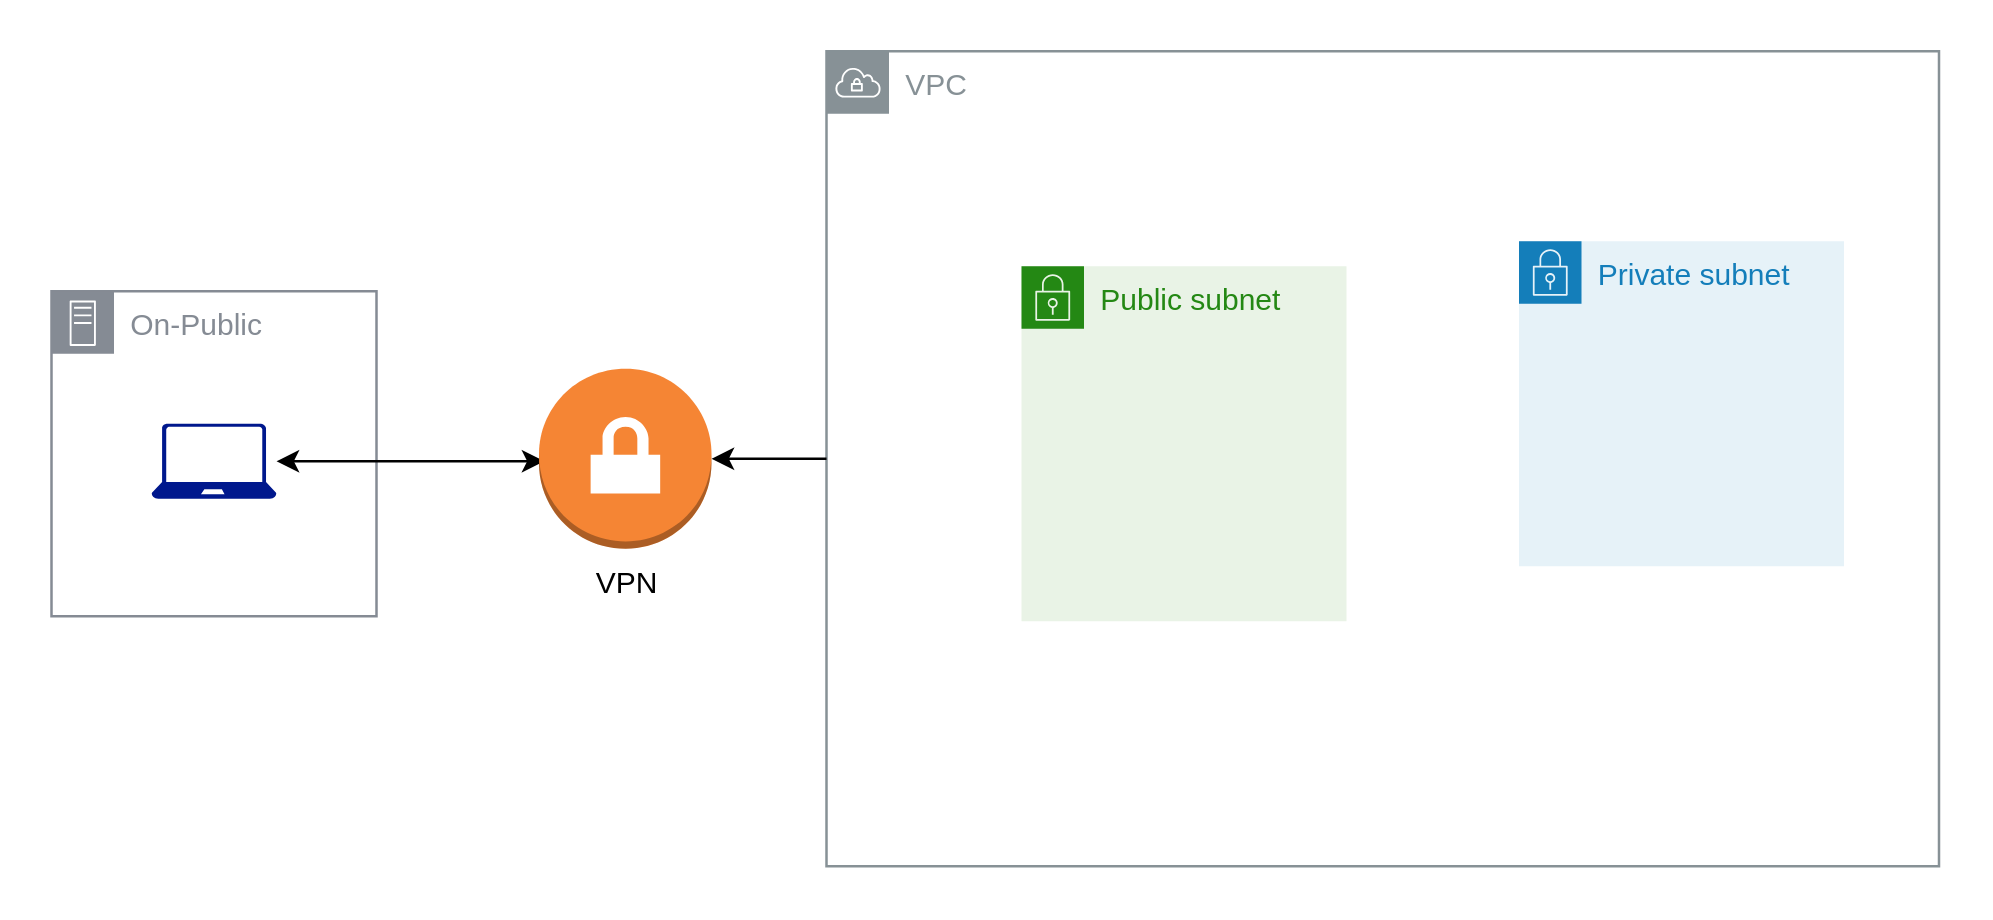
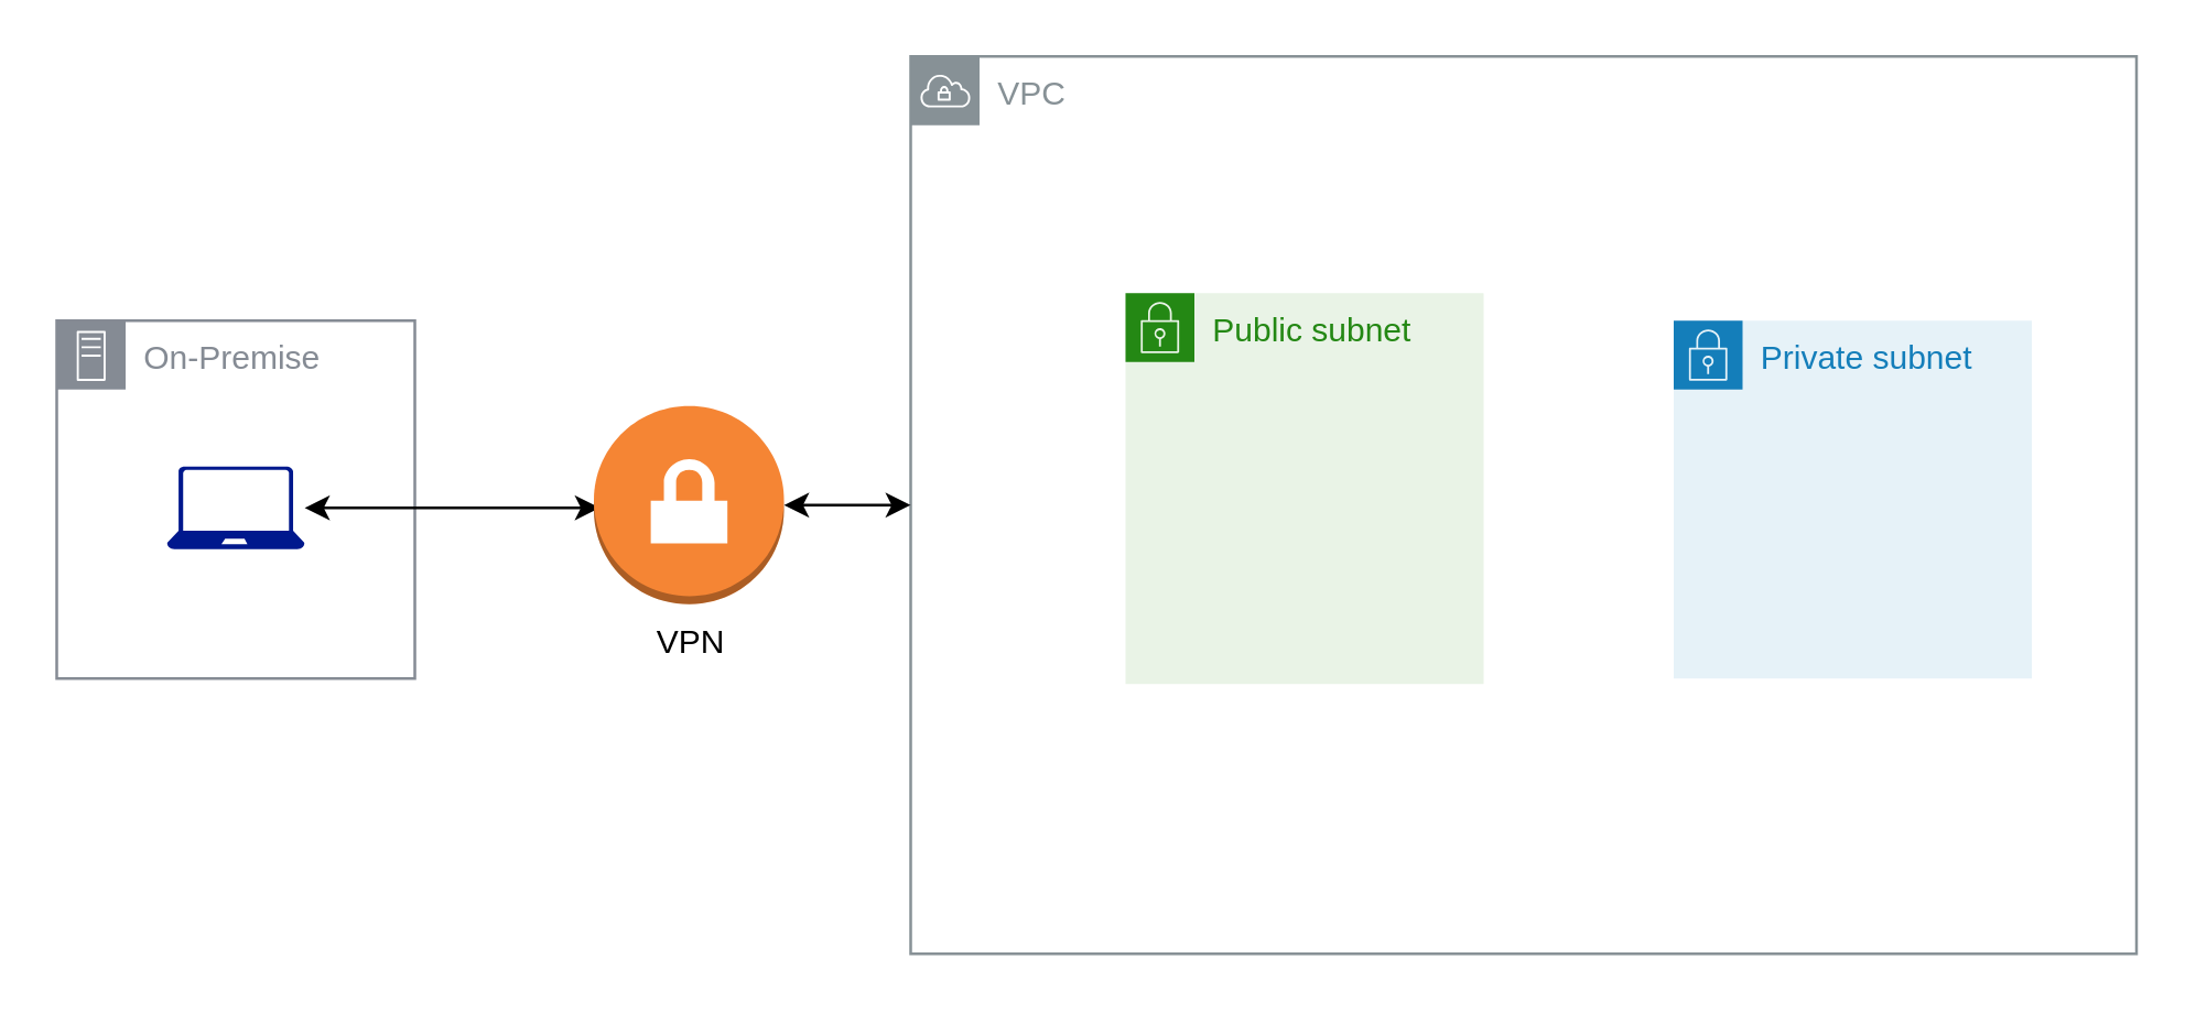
- <mxCell id="2" value="On-Public" style="outlineConnect=0;gradientColor=none;html=1;whiteSpace=wrap;fontSize=12;fontStyle=0;shape=mxgraph.aws4.group;grIcon=mxgraph.aws4.group_on_premise;strokeColor=#858B94;fillColor=none;verticalAlign=top;align=left;spacingLeft=30;fontColor=#858B94;dashed=0;" vertex="1" parent="1"><mxGeometry x="20" y="116" width="130" height="130" as="geometry" /></mxCell>
+ <mxCell id="2" value="On-Premise" style="outlineConnect=0;gradientColor=none;html=1;whiteSpace=wrap;fontSize=12;fontStyle=0;shape=mxgraph.aws4.group;grIcon=mxgraph.aws4.group_on_premise;strokeColor=#858B94;fillColor=none;verticalAlign=top;align=left;spacingLeft=30;fontColor=#858B94;dashed=0;" vertex="1" parent="1"><mxGeometry x="20" y="116" width="130" height="130" as="geometry" /></mxCell>
- <mxCell id="7" value="Private subnet" style="points=[[0,0],[0.25,0],[0.5,0],[0.75,0],[1,0],[1,0.25],[1,0.5],[1,0.75],[1,1],[0.75,1],[0.5,1],[0.25,1],[0,1],[0,0.75],[0,0.5],[0,0.25]];outlineConnect=0;gradientColor=none;html=1;whiteSpace=wrap;fontSize=12;fontStyle=0;shape=mxgraph.aws4.group;grIcon=mxgraph.aws4.group_security_group;grStroke=0;strokeColor=#147EBA;fillColor=#E6F2F8;verticalAlign=top;align=left;spacingLeft=30;fontColor=#147EBA;dashed=0;" vertex="1" parent="1"><mxGeometry x="607" y="96" width="130" height="130" as="geometry" /></mxCell>
+ <mxCell id="7" value="Private subnet" style="points=[[0,0],[0.25,0],[0.5,0],[0.75,0],[1,0],[1,0.25],[1,0.5],[1,0.75],[1,1],[0.75,1],[0.5,1],[0.25,1],[0,1],[0,0.75],[0,0.5],[0,0.25]];outlineConnect=0;gradientColor=none;html=1;whiteSpace=wrap;fontSize=12;fontStyle=0;shape=mxgraph.aws4.group;grIcon=mxgraph.aws4.group_security_group;grStroke=0;strokeColor=#147EBA;fillColor=#E6F2F8;verticalAlign=top;align=left;spacingLeft=30;fontColor=#147EBA;dashed=0;" vertex="1" parent="1"><mxGeometry x="607" y="116" width="130" height="130" as="geometry" /></mxCell>
- <mxCell id="8" style="edgeStyle=orthogonalEdgeStyle;rounded=0;orthogonalLoop=1;jettySize=auto;html=1;startArrow=classic;startFill=1;endArrow=none;" edge="1" parent="1" source="9" target="3"><mxGeometry relative="1" as="geometry" /></mxCell>
+ <mxCell id="8" style="edgeStyle=orthogonalEdgeStyle;rounded=0;orthogonalLoop=1;jettySize=auto;html=1;startArrow=classic;startFill=1;" edge="1" parent="1" source="9" target="3"><mxGeometry relative="1" as="geometry" /></mxCell>
